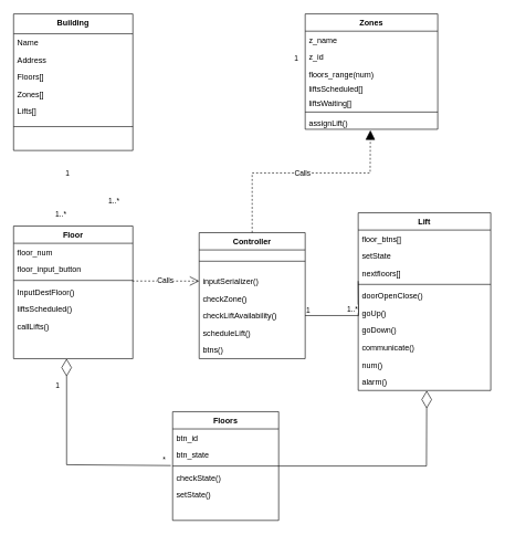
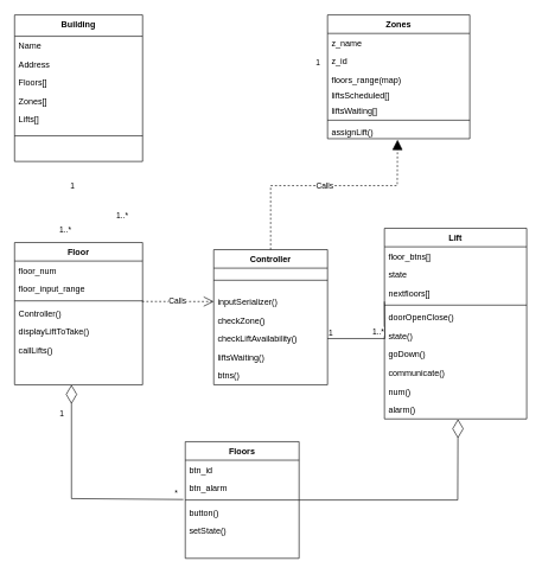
- <mxCell id="30" value="floors_range(num)" style="text;align=left;verticalAlign=top;spacingLeft=4;spacingRight=4;overflow=hidden;rotatable=0;points=[[0,0.5],[1,0.5]];portConstraint=eastwest;rounded=0;shadow=0;html=0;" parent="27" vertex="1"><mxGeometry y="78" width="200" height="22" as="geometry" /></mxCell>
+ <mxCell id="30" value="floors_range(map)" style="text;align=left;verticalAlign=top;spacingLeft=4;spacingRight=4;overflow=hidden;rotatable=0;points=[[0,0.5],[1,0.5]];portConstraint=eastwest;rounded=0;shadow=0;html=0;" parent="27" vertex="1"><mxGeometry y="78" width="200" height="22" as="geometry" /></mxCell>
- <mxCell id="18" value="setState" style="text;align=left;verticalAlign=top;spacingLeft=4;spacingRight=4;overflow=hidden;rotatable=0;points=[[0,0.5],[1,0.5]];portConstraint=eastwest;" parent="16" vertex="1"><mxGeometry y="52" width="200" height="26" as="geometry" /></mxCell>
+ <mxCell id="18" value="state" style="text;align=left;verticalAlign=top;spacingLeft=4;spacingRight=4;overflow=hidden;rotatable=0;points=[[0,0.5],[1,0.5]];portConstraint=eastwest;" parent="16" vertex="1"><mxGeometry y="52" width="200" height="26" as="geometry" /></mxCell>
- <mxCell id="11" value="floor_input_button" style="text;align=left;verticalAlign=top;spacingLeft=4;spacingRight=4;overflow=hidden;rotatable=0;points=[[0,0.5],[1,0.5]];portConstraint=eastwest;" vertex="1" parent="9"><mxGeometry y="52" width="180" height="26" as="geometry" /></mxCell>
+ <mxCell id="11" value="floor_input_range" style="text;align=left;verticalAlign=top;spacingLeft=4;spacingRight=4;overflow=hidden;rotatable=0;points=[[0,0.5],[1,0.5]];portConstraint=eastwest;" vertex="1" parent="9"><mxGeometry y="52" width="180" height="26" as="geometry" /></mxCell>
- <mxCell id="13" value="InputDestFloor()" style="text;align=left;verticalAlign=top;spacingLeft=4;spacingRight=4;overflow=hidden;rotatable=0;points=[[0,0.5],[1,0.5]];portConstraint=eastwest;fontStyle=0" parent="9" vertex="1"><mxGeometry y="86" width="180" height="26" as="geometry" /></mxCell>
+ <mxCell id="13" value="Controller()" style="text;align=left;verticalAlign=top;spacingLeft=4;spacingRight=4;overflow=hidden;rotatable=0;points=[[0,0.5],[1,0.5]];portConstraint=eastwest;fontStyle=0" parent="9" vertex="1"><mxGeometry y="86" width="180" height="26" as="geometry" /></mxCell>
- <mxCell id="14" value="liftsScheduled()" style="text;align=left;verticalAlign=top;spacingLeft=4;spacingRight=4;overflow=hidden;rotatable=0;points=[[0,0.5],[1,0.5]];portConstraint=eastwest;" parent="9" vertex="1"><mxGeometry y="112" width="180" height="26" as="geometry" /></mxCell>
+ <mxCell id="14" value="displayLiftToTake()" style="text;align=left;verticalAlign=top;spacingLeft=4;spacingRight=4;overflow=hidden;rotatable=0;points=[[0,0.5],[1,0.5]];portConstraint=eastwest;" parent="9" vertex="1"><mxGeometry y="112" width="180" height="26" as="geometry" /></mxCell>
- <mxCell id="22" value="goUp()" style="text;align=left;verticalAlign=top;spacingLeft=4;spacingRight=4;overflow=hidden;rotatable=0;points=[[0,0.5],[1,0.5]];portConstraint=eastwest;" parent="16" vertex="1"><mxGeometry y="138" width="200" height="26" as="geometry" /></mxCell>
+ <mxCell id="22" value="state()" style="text;align=left;verticalAlign=top;spacingLeft=4;spacingRight=4;overflow=hidden;rotatable=0;points=[[0,0.5],[1,0.5]];portConstraint=eastwest;" parent="16" vertex="1"><mxGeometry y="138" width="200" height="26" as="geometry" /></mxCell>
- <mxCell id="46" value="scheduleLift()" style="text;align=left;verticalAlign=top;spacingLeft=4;spacingRight=4;overflow=hidden;rotatable=0;points=[[0,0.5],[1,0.5]];portConstraint=eastwest;fontStyle=0" vertex="1" parent="41"><mxGeometry y="138" width="160" height="26" as="geometry" /></mxCell>
+ <mxCell id="46" value="liftsWaiting()" style="text;align=left;verticalAlign=top;spacingLeft=4;spacingRight=4;overflow=hidden;rotatable=0;points=[[0,0.5],[1,0.5]];portConstraint=eastwest;fontStyle=0" vertex="1" parent="41"><mxGeometry y="138" width="160" height="26" as="geometry" /></mxCell>
- <mxCell id="37" value="btn_state" style="text;align=left;verticalAlign=top;spacingLeft=4;spacingRight=4;overflow=hidden;rotatable=0;points=[[0,0.5],[1,0.5]];portConstraint=eastwest;rounded=0;shadow=0;html=0;" parent="35" vertex="1"><mxGeometry y="52" width="160" height="26" as="geometry" /></mxCell>
+ <mxCell id="37" value="btn_alarm" style="text;align=left;verticalAlign=top;spacingLeft=4;spacingRight=4;overflow=hidden;rotatable=0;points=[[0,0.5],[1,0.5]];portConstraint=eastwest;rounded=0;shadow=0;html=0;" parent="35" vertex="1"><mxGeometry y="52" width="160" height="26" as="geometry" /></mxCell>
- <mxCell id="39" value="checkState()" style="text;align=left;verticalAlign=top;spacingLeft=4;spacingRight=4;overflow=hidden;rotatable=0;points=[[0,0.5],[1,0.5]];portConstraint=eastwest;fontStyle=0" parent="35" vertex="1"><mxGeometry y="86" width="160" height="26" as="geometry" /></mxCell>
+ <mxCell id="39" value="button()" style="text;align=left;verticalAlign=top;spacingLeft=4;spacingRight=4;overflow=hidden;rotatable=0;points=[[0,0.5],[1,0.5]];portConstraint=eastwest;fontStyle=0" parent="35" vertex="1"><mxGeometry y="86" width="160" height="26" as="geometry" /></mxCell>
